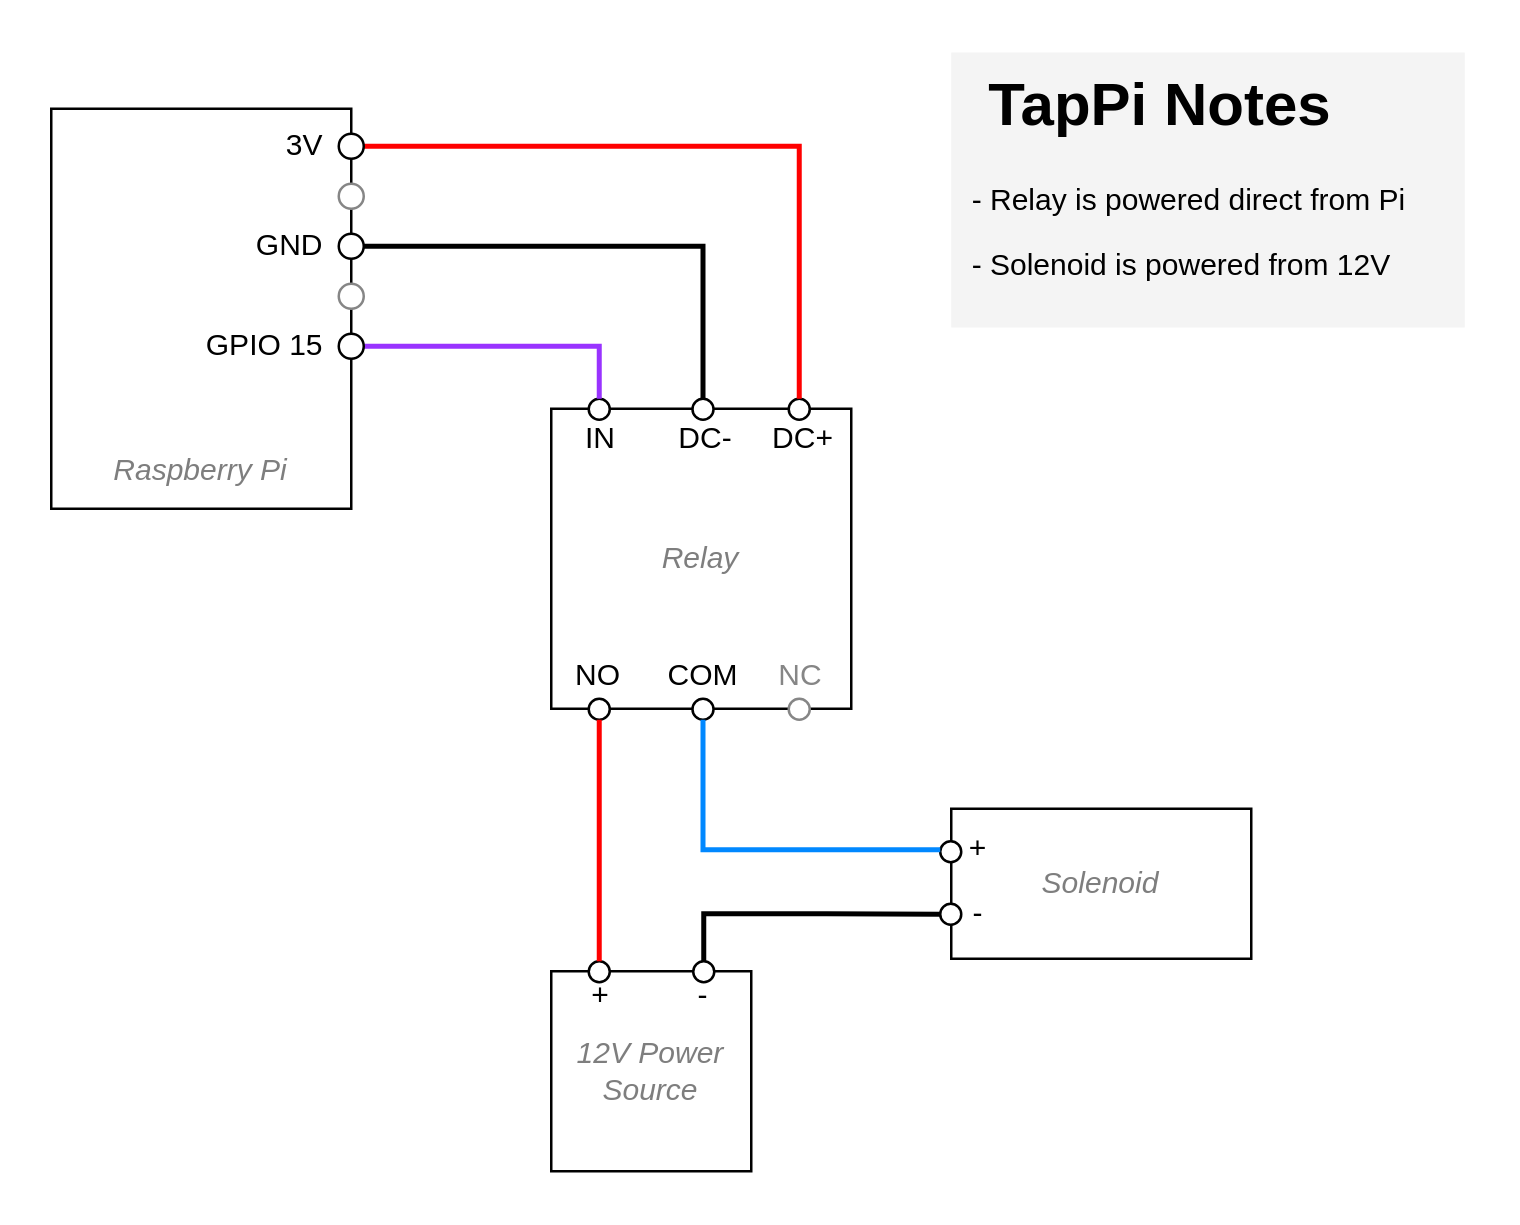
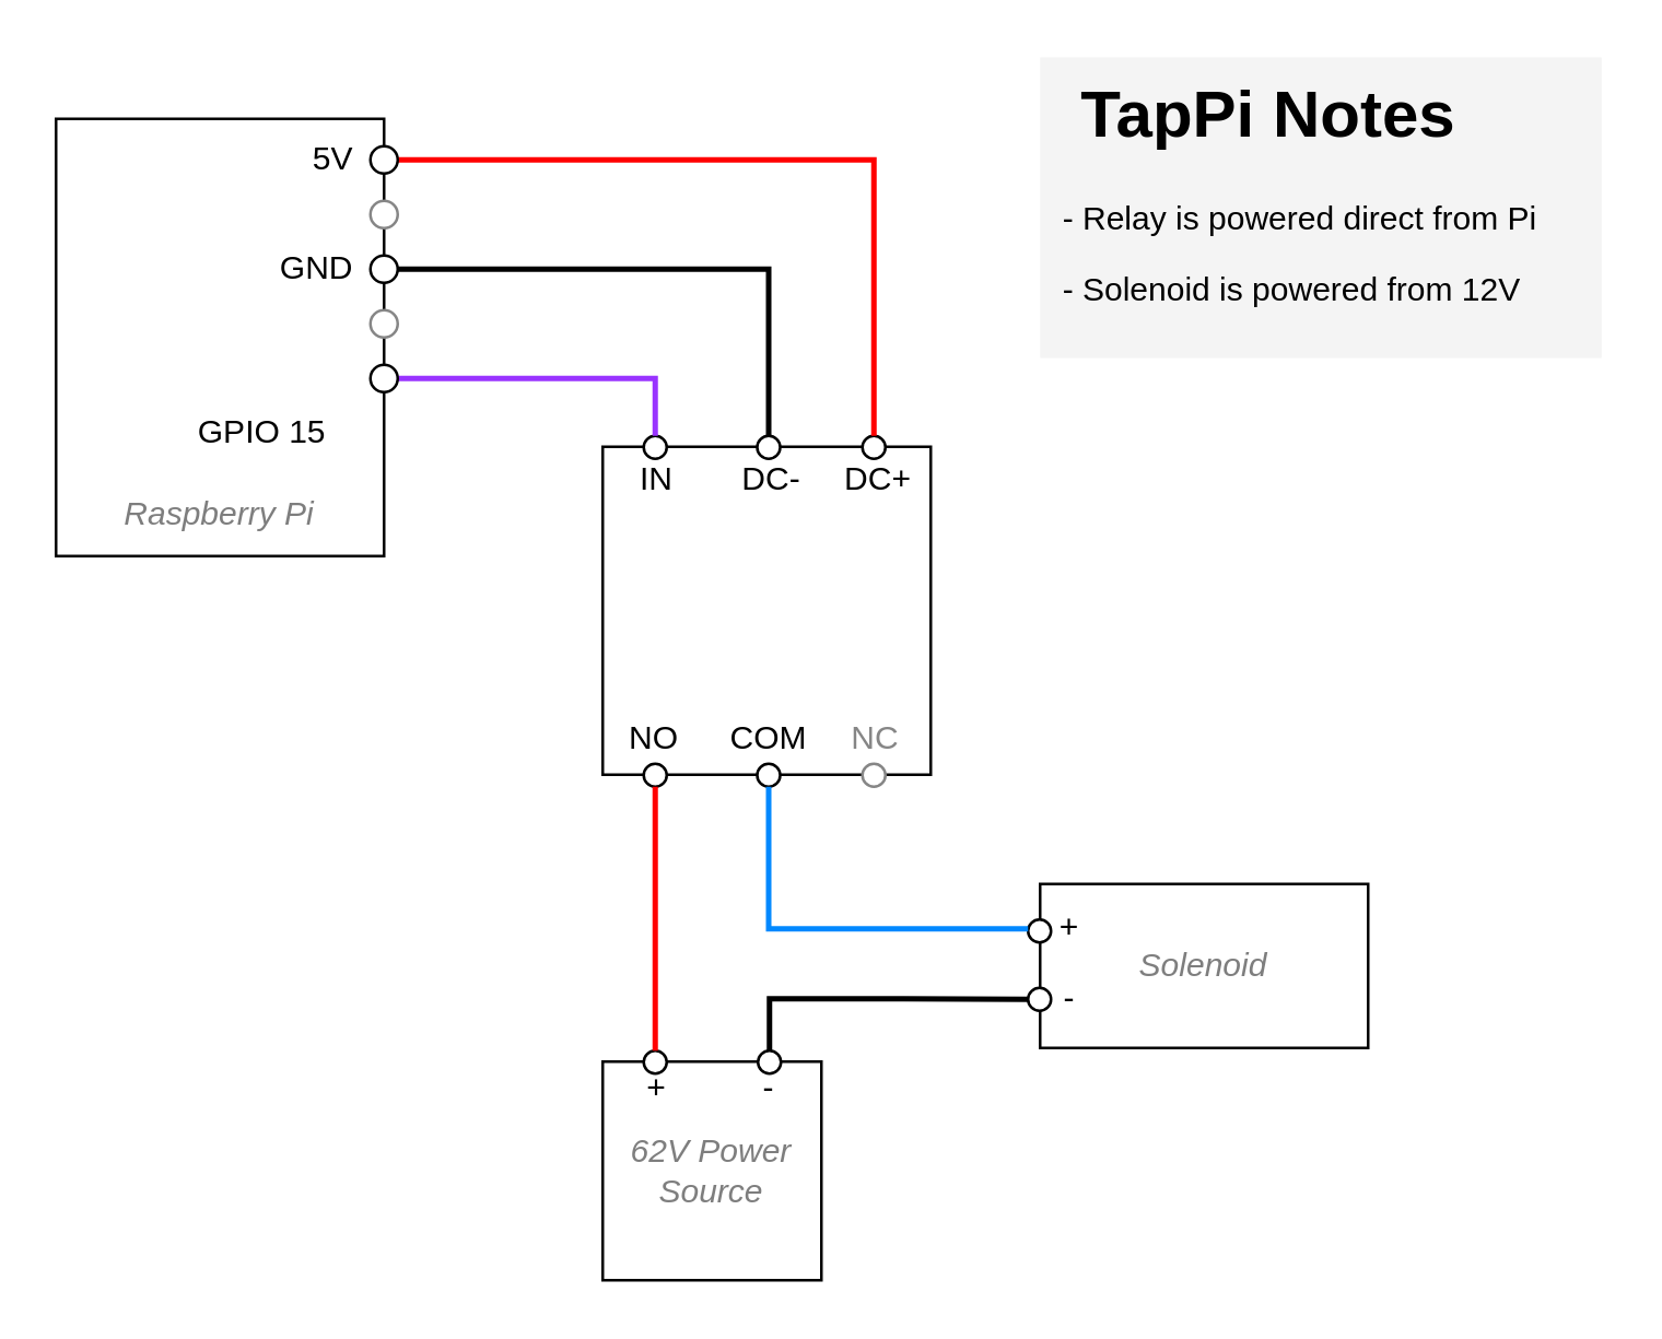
- <mxCell id="27" value="3V" style="text;html=1;align=right;verticalAlign=middle;whiteSpace=wrap;rounded=0;" vertex="1" parent="1"><mxGeometry x="106" y="53" width="25" height="10" as="geometry" /></mxCell>
+ <mxCell id="27" value="5V" style="text;html=1;align=right;verticalAlign=middle;whiteSpace=wrap;rounded=0;" vertex="1" parent="1"><mxGeometry x="106" y="53" width="25" height="10" as="geometry" /></mxCell>
- <mxCell id="29" value="&lt;p dir=&quot;auto&quot; data-pm-slice=&quot;0 0 []&quot; style=&quot;&quot;&gt;GPIO 15&lt;/p&gt;" style="text;html=1;align=right;verticalAlign=middle;whiteSpace=wrap;rounded=0;" vertex="1" parent="1"><mxGeometry x="82" y="130.5" width="49" height="15" as="geometry" /></mxCell>
+ <mxCell id="29" value="&lt;p dir=&quot;auto&quot; data-pm-slice=&quot;0 0 []&quot; style=&quot;&quot;&gt;GPIO 15&lt;/p&gt;" style="text;html=1;align=right;verticalAlign=middle;whiteSpace=wrap;rounded=0;" vertex="1" parent="1"><mxGeometry x="72" y="150.5" width="49" height="15" as="geometry" /></mxCell>
- <mxCell id="7" value="Relay" style="text;html=1;align=center;verticalAlign=middle;whiteSpace=wrap;rounded=0;fontStyle=2;textOpacity=50;" vertex="1" parent="2"><mxGeometry y="45" width="120.0" height="30" as="geometry" /></mxCell>
- <mxCell id="33" value="12V Power Source" style="text;html=1;align=center;verticalAlign=middle;whiteSpace=wrap;rounded=0;fontStyle=2;textOpacity=50;" vertex="1" parent="1"><mxGeometry x="220" y="413" width="80" height="30" as="geometry" /></mxCell>
+ <mxCell id="33" value="62V Power Source" style="text;html=1;align=center;verticalAlign=middle;whiteSpace=wrap;rounded=0;fontStyle=2;textOpacity=50;" vertex="1" parent="1"><mxGeometry x="220" y="413" width="80" height="30" as="geometry" /></mxCell>
